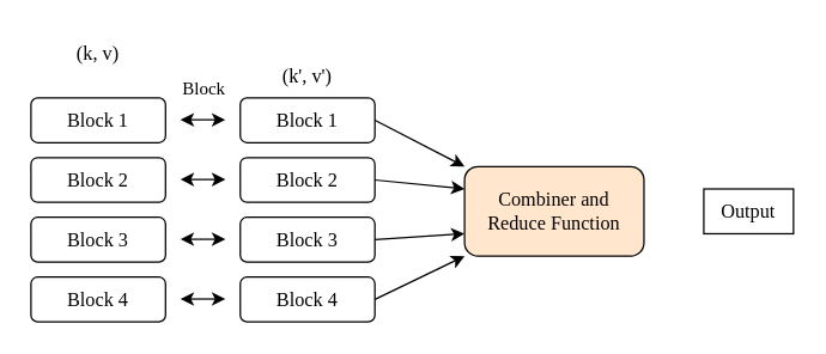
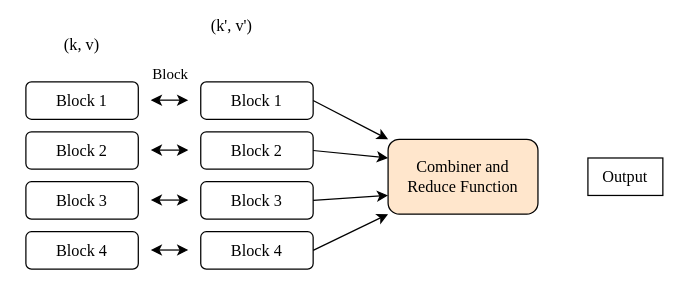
- <mxCell id="15" value="(k', v')" style="text;html=1;align=center;verticalAlign=middle;whiteSpace=wrap;rounded=0;fontFamily=DIN Alternate;fontSize=13;" vertex="1" parent="1"><mxGeometry x="175" width="60" height="30" as="geometry" y="35" /></mxCell>
+ <mxCell id="15" value="(k', v')" style="text;html=1;align=center;verticalAlign=middle;whiteSpace=wrap;rounded=0;fontFamily=DIN Alternate;fontSize=13;" vertex="1" parent="1"><mxGeometry x="155" y="5" width="60" height="30" as="geometry" /></mxCell>
